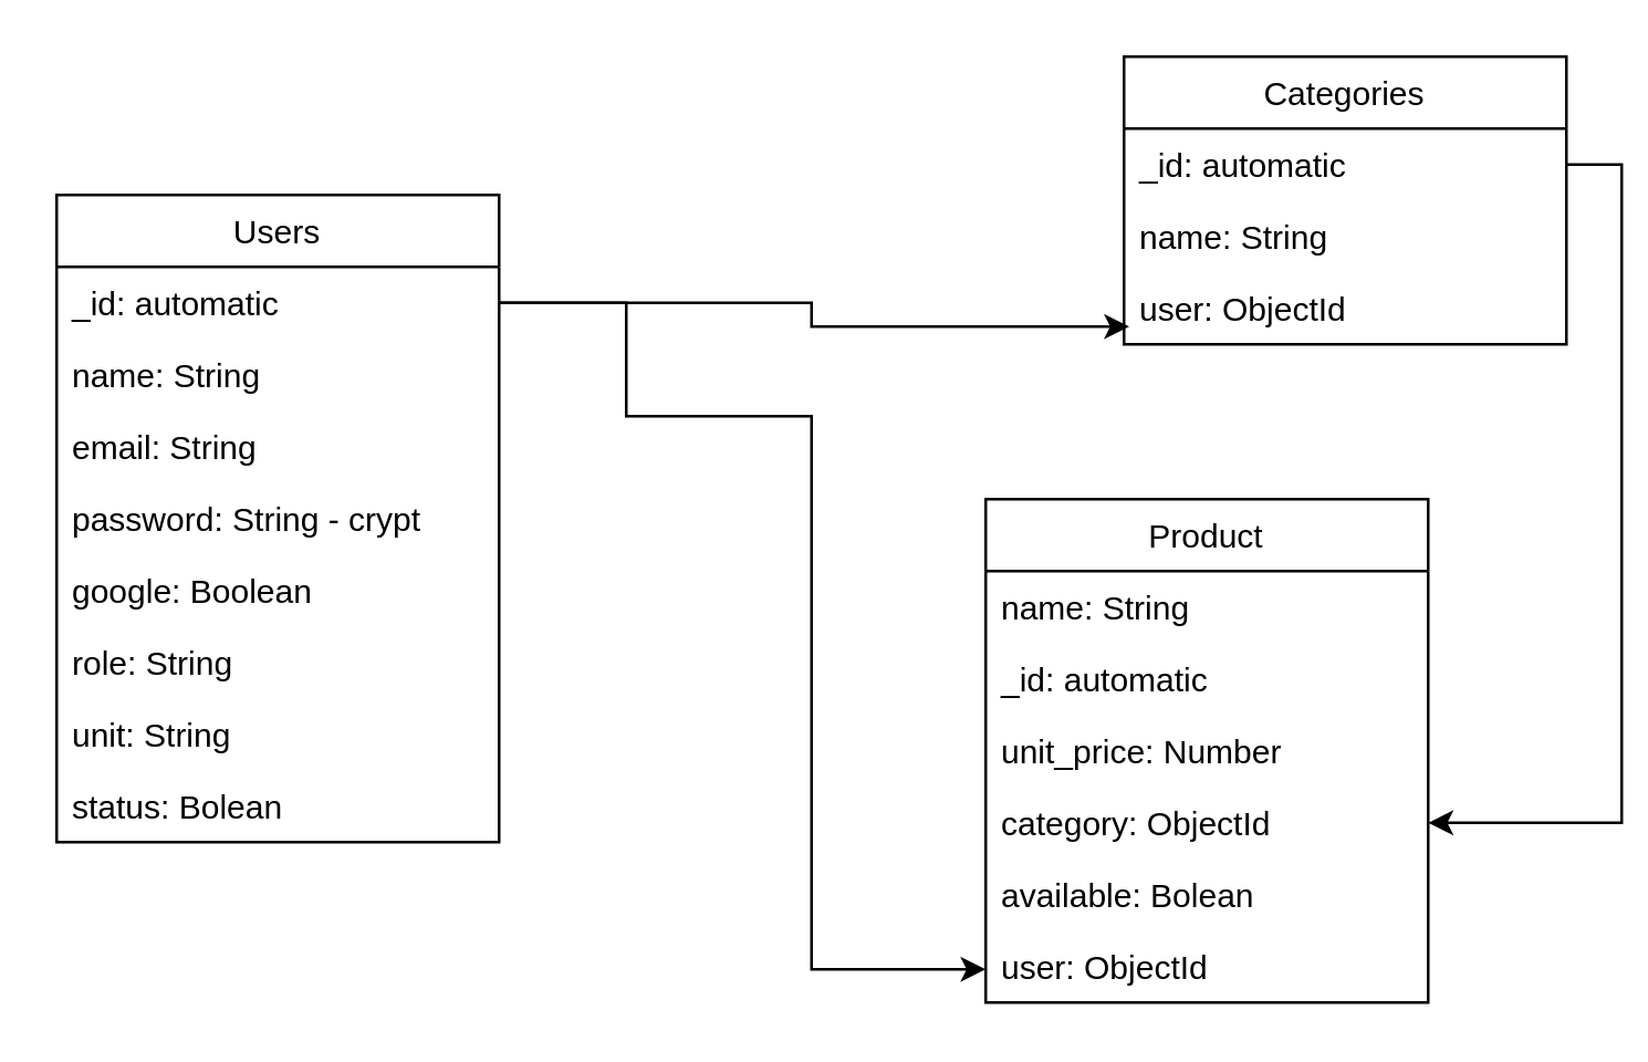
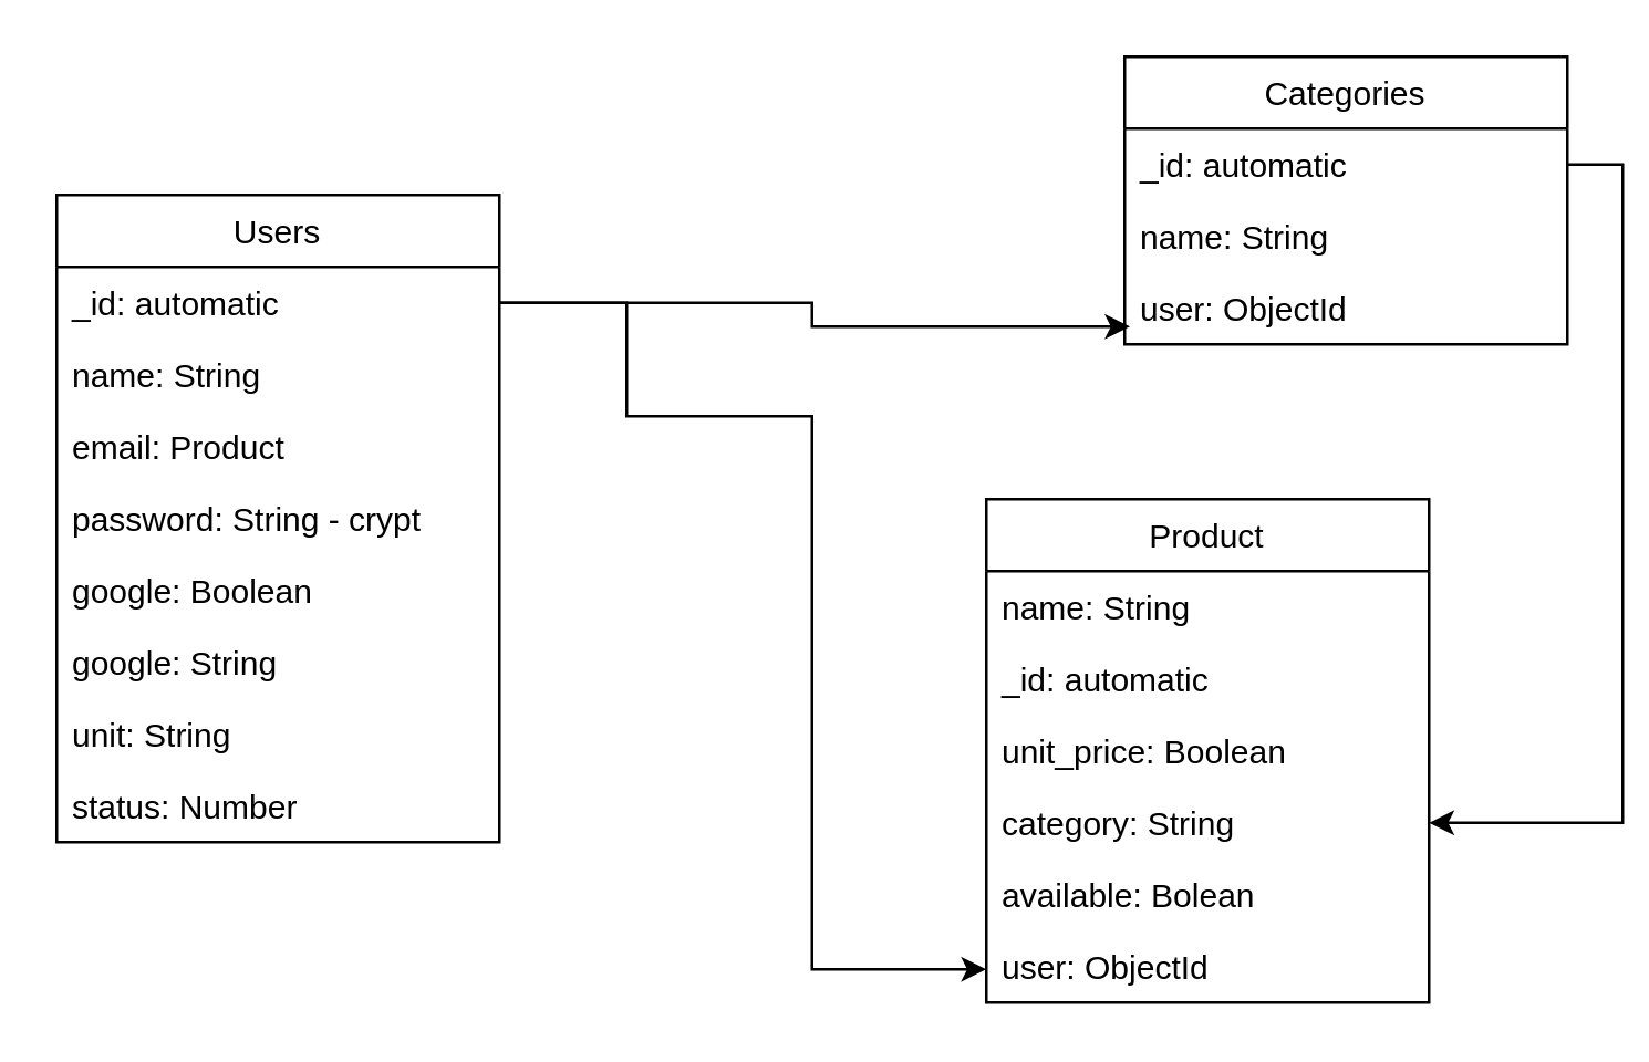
- <mxCell id="5" value="email: String" style="text;strokeColor=none;fillColor=none;align=left;verticalAlign=top;spacingLeft=4;spacingRight=4;overflow=hidden;rotatable=0;points=[[0,0.5],[1,0.5]];portConstraint=eastwest;" vertex="1" parent="2"><mxGeometry y="78" width="160" height="26" as="geometry" /></mxCell>
+ <mxCell id="5" value="email: Product" style="text;strokeColor=none;fillColor=none;align=left;verticalAlign=top;spacingLeft=4;spacingRight=4;overflow=hidden;rotatable=0;points=[[0,0.5],[1,0.5]];portConstraint=eastwest;" vertex="1" parent="2"><mxGeometry y="78" width="160" height="26" as="geometry" /></mxCell>
- <mxCell id="8" value="role: String" style="text;strokeColor=none;fillColor=none;align=left;verticalAlign=top;spacingLeft=4;spacingRight=4;overflow=hidden;rotatable=0;points=[[0,0.5],[1,0.5]];portConstraint=eastwest;" vertex="1" parent="2"><mxGeometry y="156" width="160" height="26" as="geometry" /></mxCell>
+ <mxCell id="8" value="google: String" style="text;strokeColor=none;fillColor=none;align=left;verticalAlign=top;spacingLeft=4;spacingRight=4;overflow=hidden;rotatable=0;points=[[0,0.5],[1,0.5]];portConstraint=eastwest;" vertex="1" parent="2"><mxGeometry y="156" width="160" height="26" as="geometry" /></mxCell>
- <mxCell id="18" value="unit_price: Number" style="text;strokeColor=none;fillColor=none;align=left;verticalAlign=top;spacingLeft=4;spacingRight=4;overflow=hidden;rotatable=0;points=[[0,0.5],[1,0.5]];portConstraint=eastwest;" vertex="1" parent="15"><mxGeometry y="78" width="160" height="26" as="geometry" /></mxCell>
+ <mxCell id="18" value="unit_price: Boolean" style="text;strokeColor=none;fillColor=none;align=left;verticalAlign=top;spacingLeft=4;spacingRight=4;overflow=hidden;rotatable=0;points=[[0,0.5],[1,0.5]];portConstraint=eastwest;" vertex="1" parent="15"><mxGeometry y="78" width="160" height="26" as="geometry" /></mxCell>
- <mxCell id="10" value="status: Bolean" style="text;strokeColor=none;fillColor=none;align=left;verticalAlign=top;spacingLeft=4;spacingRight=4;overflow=hidden;rotatable=0;points=[[0,0.5],[1,0.5]];portConstraint=eastwest;" vertex="1" parent="2"><mxGeometry y="208" width="160" height="26" as="geometry" /></mxCell>
+ <mxCell id="10" value="status: Number" style="text;strokeColor=none;fillColor=none;align=left;verticalAlign=top;spacingLeft=4;spacingRight=4;overflow=hidden;rotatable=0;points=[[0,0.5],[1,0.5]];portConstraint=eastwest;" vertex="1" parent="2"><mxGeometry y="208" width="160" height="26" as="geometry" /></mxCell>
- <mxCell id="19" value="category: ObjectId" style="text;strokeColor=none;fillColor=none;align=left;verticalAlign=top;spacingLeft=4;spacingRight=4;overflow=hidden;rotatable=0;points=[[0,0.5],[1,0.5]];portConstraint=eastwest;" vertex="1" parent="15"><mxGeometry y="104" width="160" height="26" as="geometry" /></mxCell>
+ <mxCell id="19" value="category: String" style="text;strokeColor=none;fillColor=none;align=left;verticalAlign=top;spacingLeft=4;spacingRight=4;overflow=hidden;rotatable=0;points=[[0,0.5],[1,0.5]];portConstraint=eastwest;" vertex="1" parent="15"><mxGeometry y="104" width="160" height="26" as="geometry" /></mxCell>
